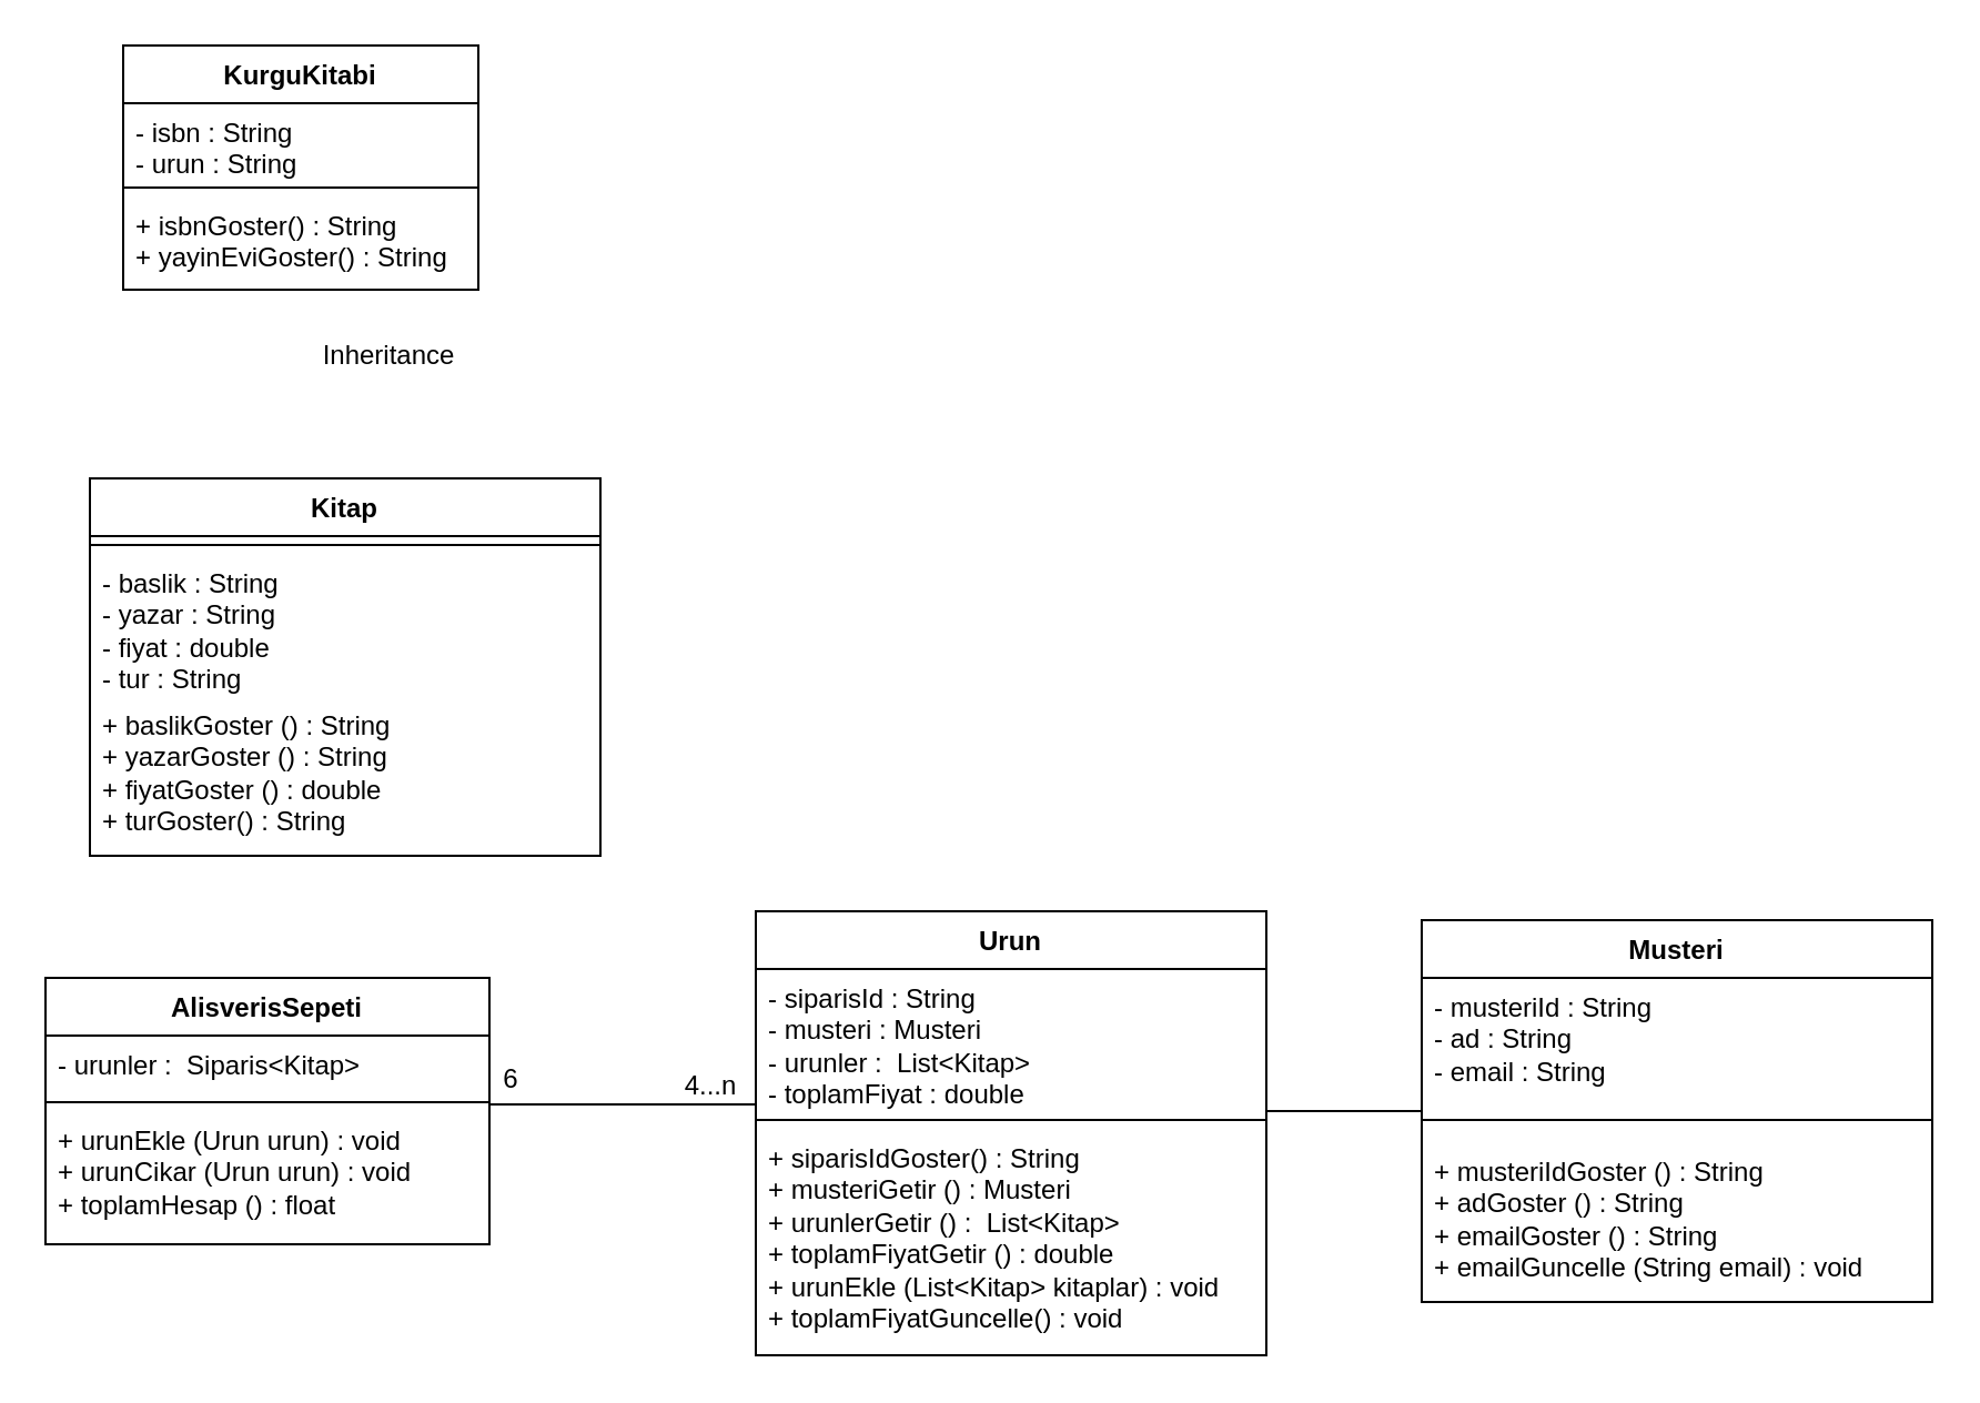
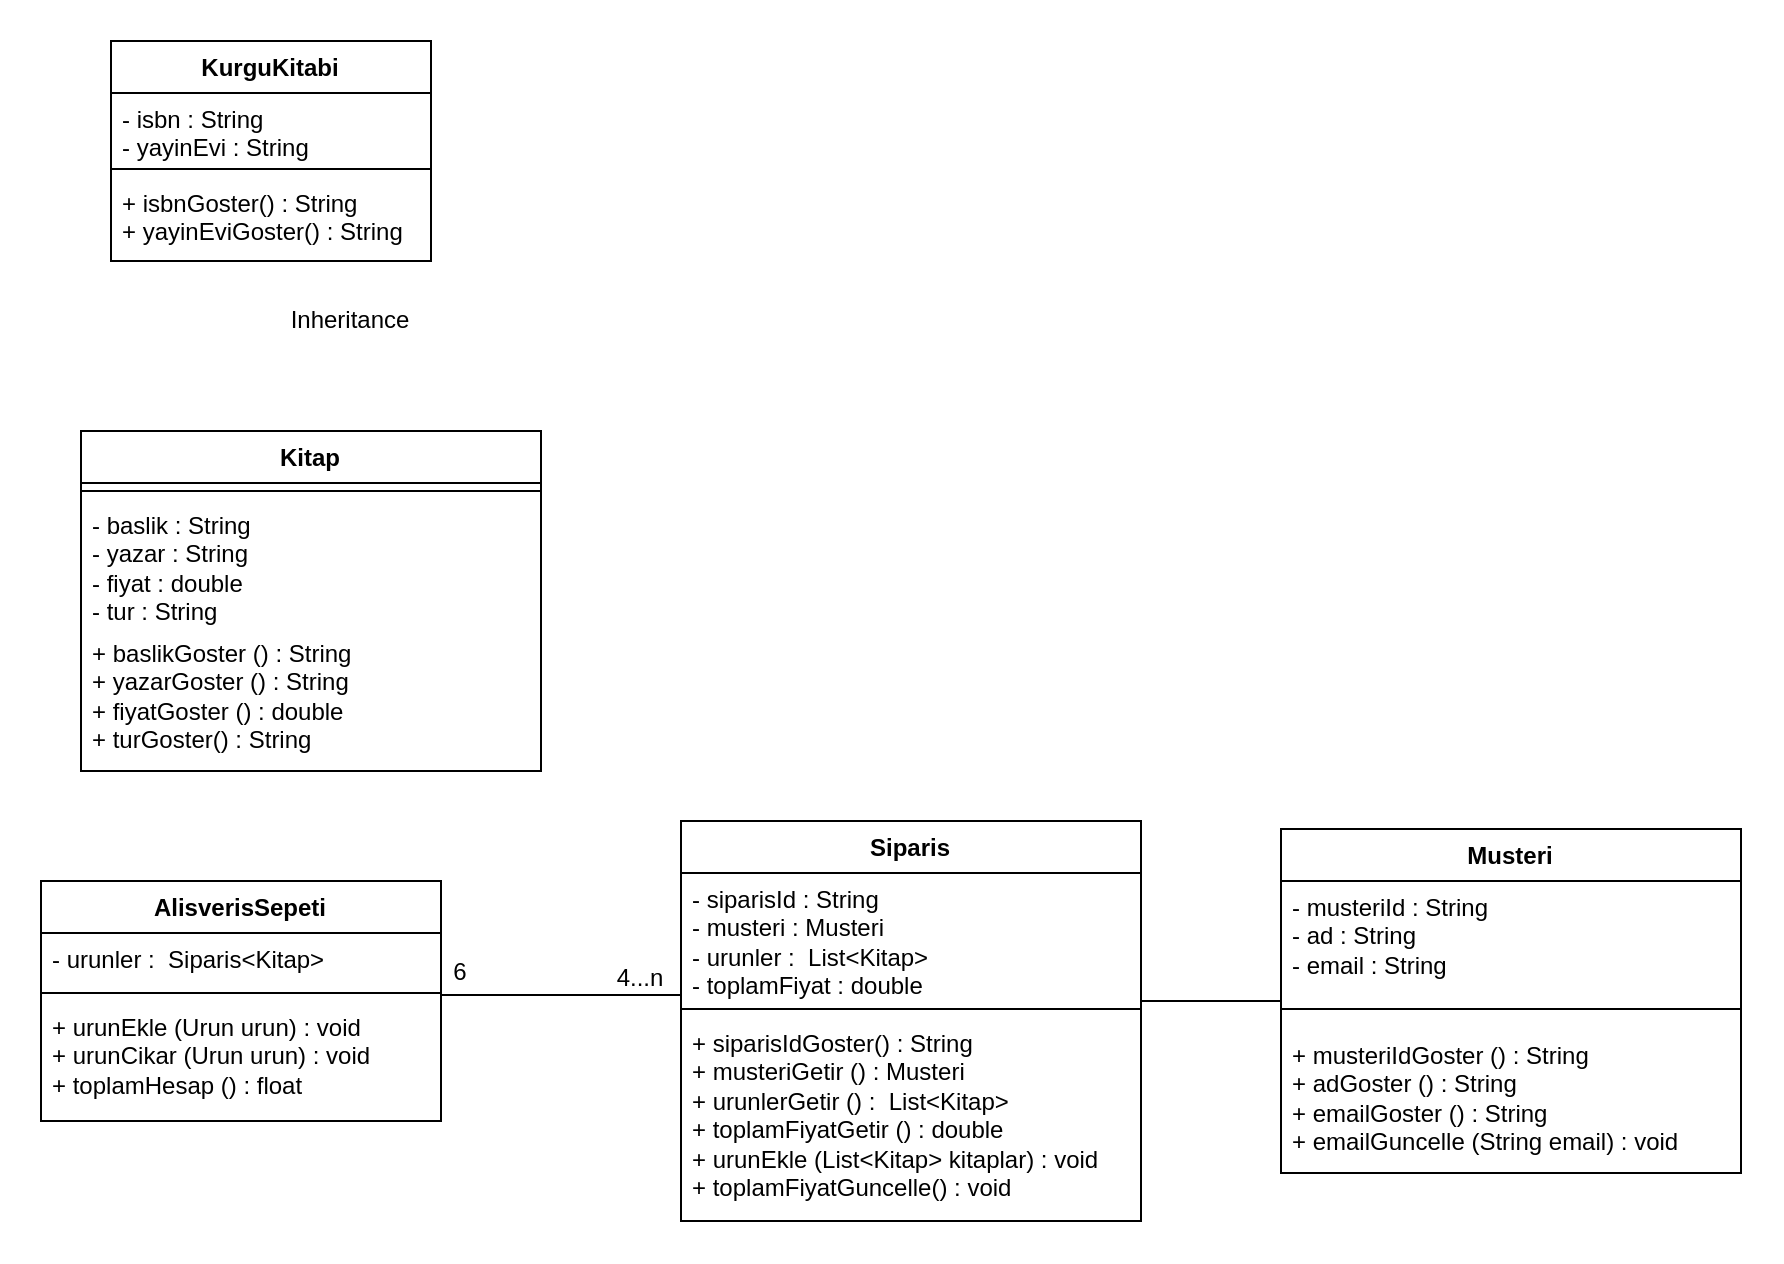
- <mxCell id="11" value="&lt;div&gt;- isbn : String&lt;/div&gt;&lt;div&gt;- urun : String&lt;/div&gt;" style="text;strokeColor=none;fillColor=none;align=left;verticalAlign=top;spacingLeft=4;spacingRight=4;overflow=hidden;rotatable=0;points=[[0,0.5],[1,0.5]];portConstraint=eastwest;whiteSpace=wrap;html=1;" parent="10" vertex="1"><mxGeometry y="26" width="160" height="34" as="geometry" /></mxCell>
+ <mxCell id="11" value="&lt;div&gt;- isbn : String&lt;/div&gt;&lt;div&gt;- yayinEvi : String&lt;/div&gt;" style="text;strokeColor=none;fillColor=none;align=left;verticalAlign=top;spacingLeft=4;spacingRight=4;overflow=hidden;rotatable=0;points=[[0,0.5],[1,0.5]];portConstraint=eastwest;whiteSpace=wrap;html=1;" parent="10" vertex="1"><mxGeometry y="26" width="160" height="34" as="geometry" /></mxCell>
- <mxCell id="18" value="Urun" style="swimlane;fontStyle=1;align=center;verticalAlign=top;childLayout=stackLayout;horizontal=1;startSize=26;horizontalStack=0;resizeParent=1;resizeParentMax=0;resizeLast=0;collapsible=1;marginBottom=0;whiteSpace=wrap;html=1;" parent="1" vertex="1"><mxGeometry x="340" y="410" width="230" height="200" as="geometry" /></mxCell>
+ <mxCell id="18" value="Siparis" style="swimlane;fontStyle=1;align=center;verticalAlign=top;childLayout=stackLayout;horizontal=1;startSize=26;horizontalStack=0;resizeParent=1;resizeParentMax=0;resizeLast=0;collapsible=1;marginBottom=0;whiteSpace=wrap;html=1;" parent="1" vertex="1"><mxGeometry x="340" y="410" width="230" height="200" as="geometry" /></mxCell>
